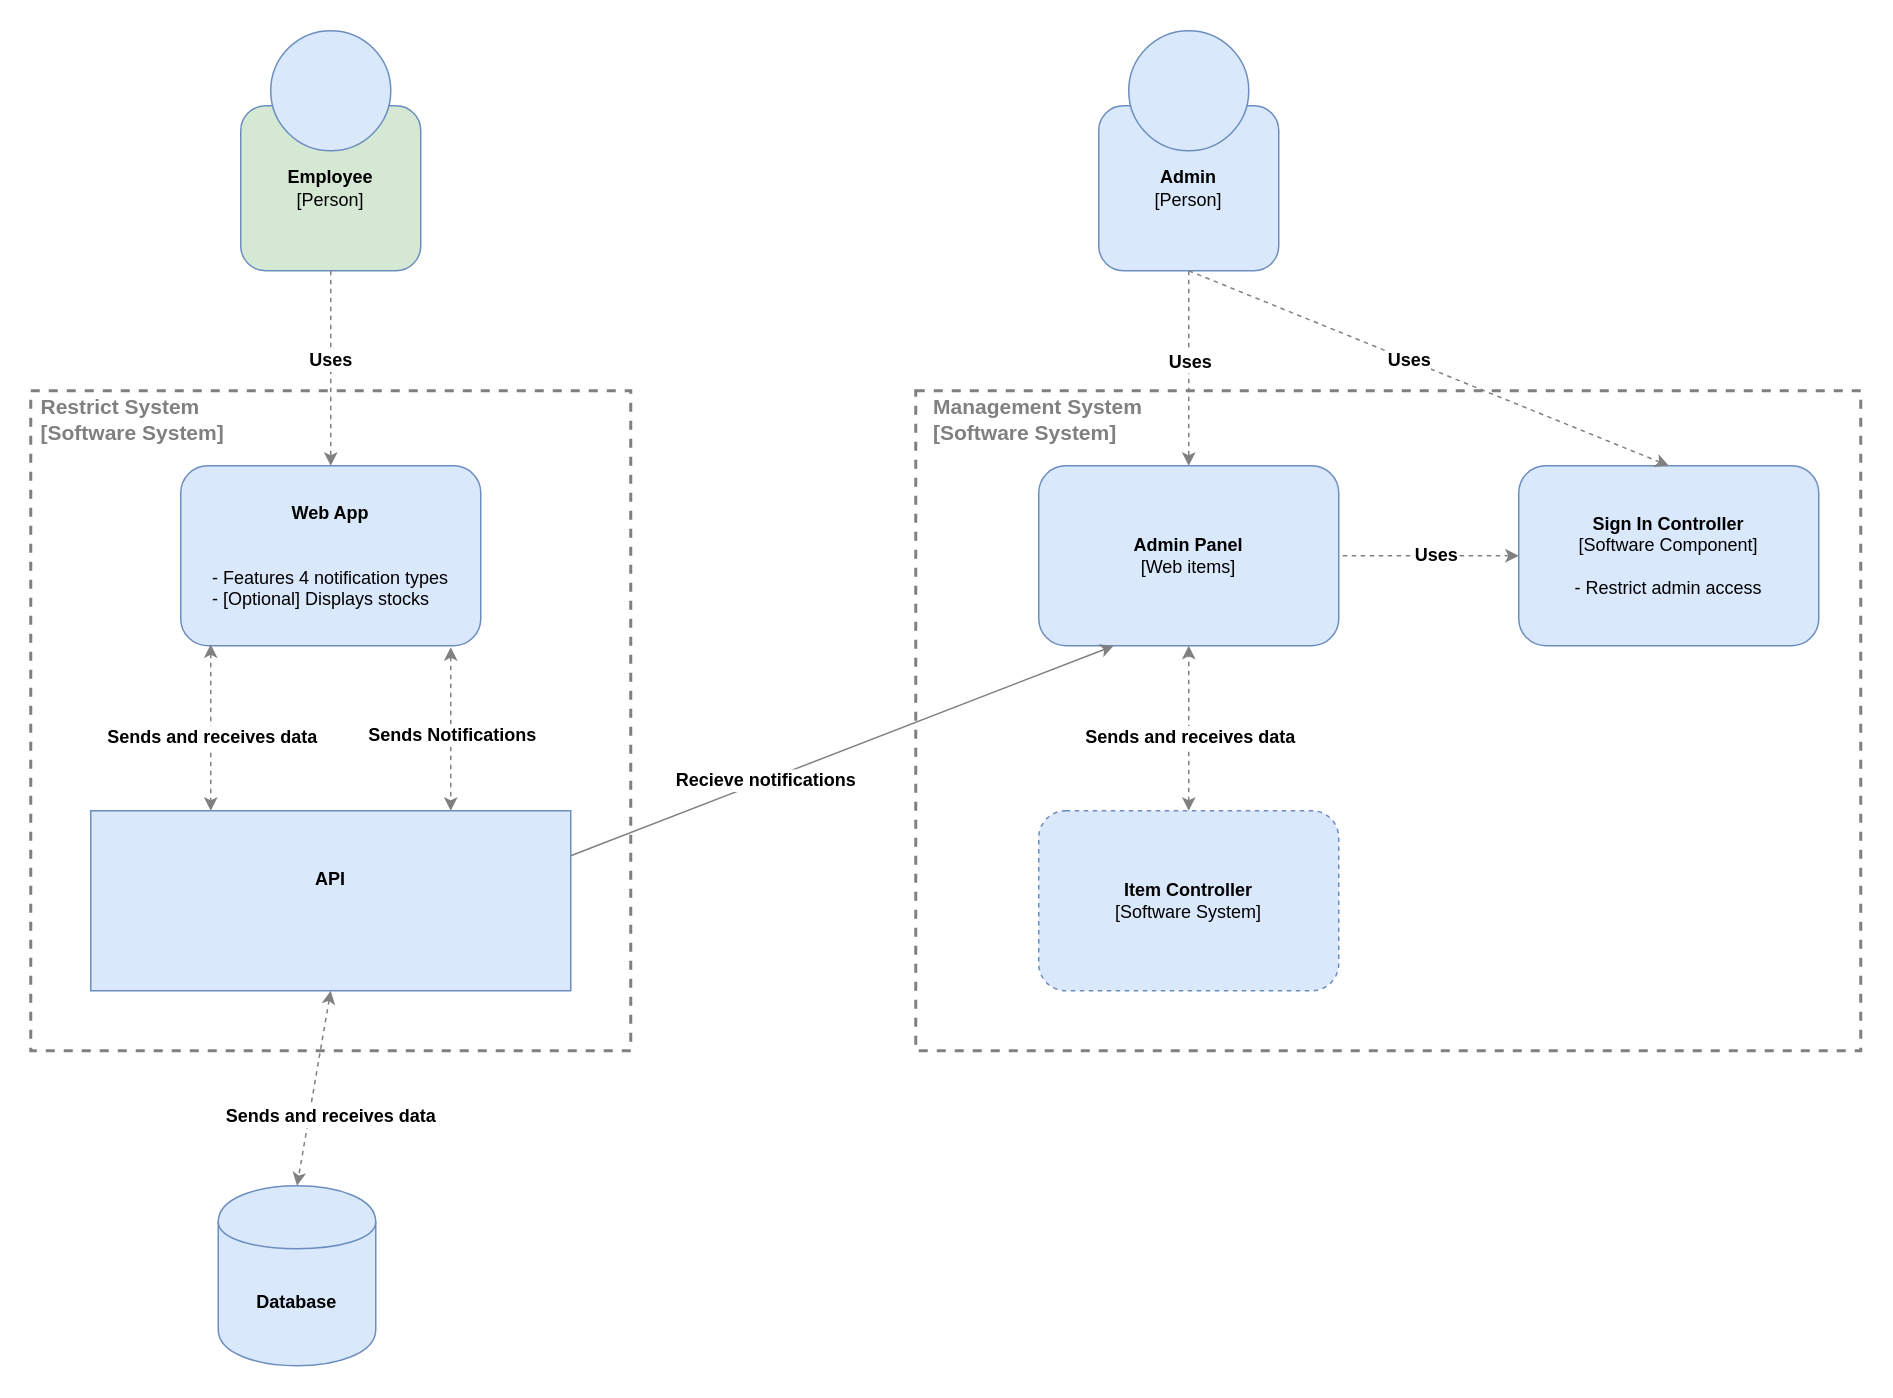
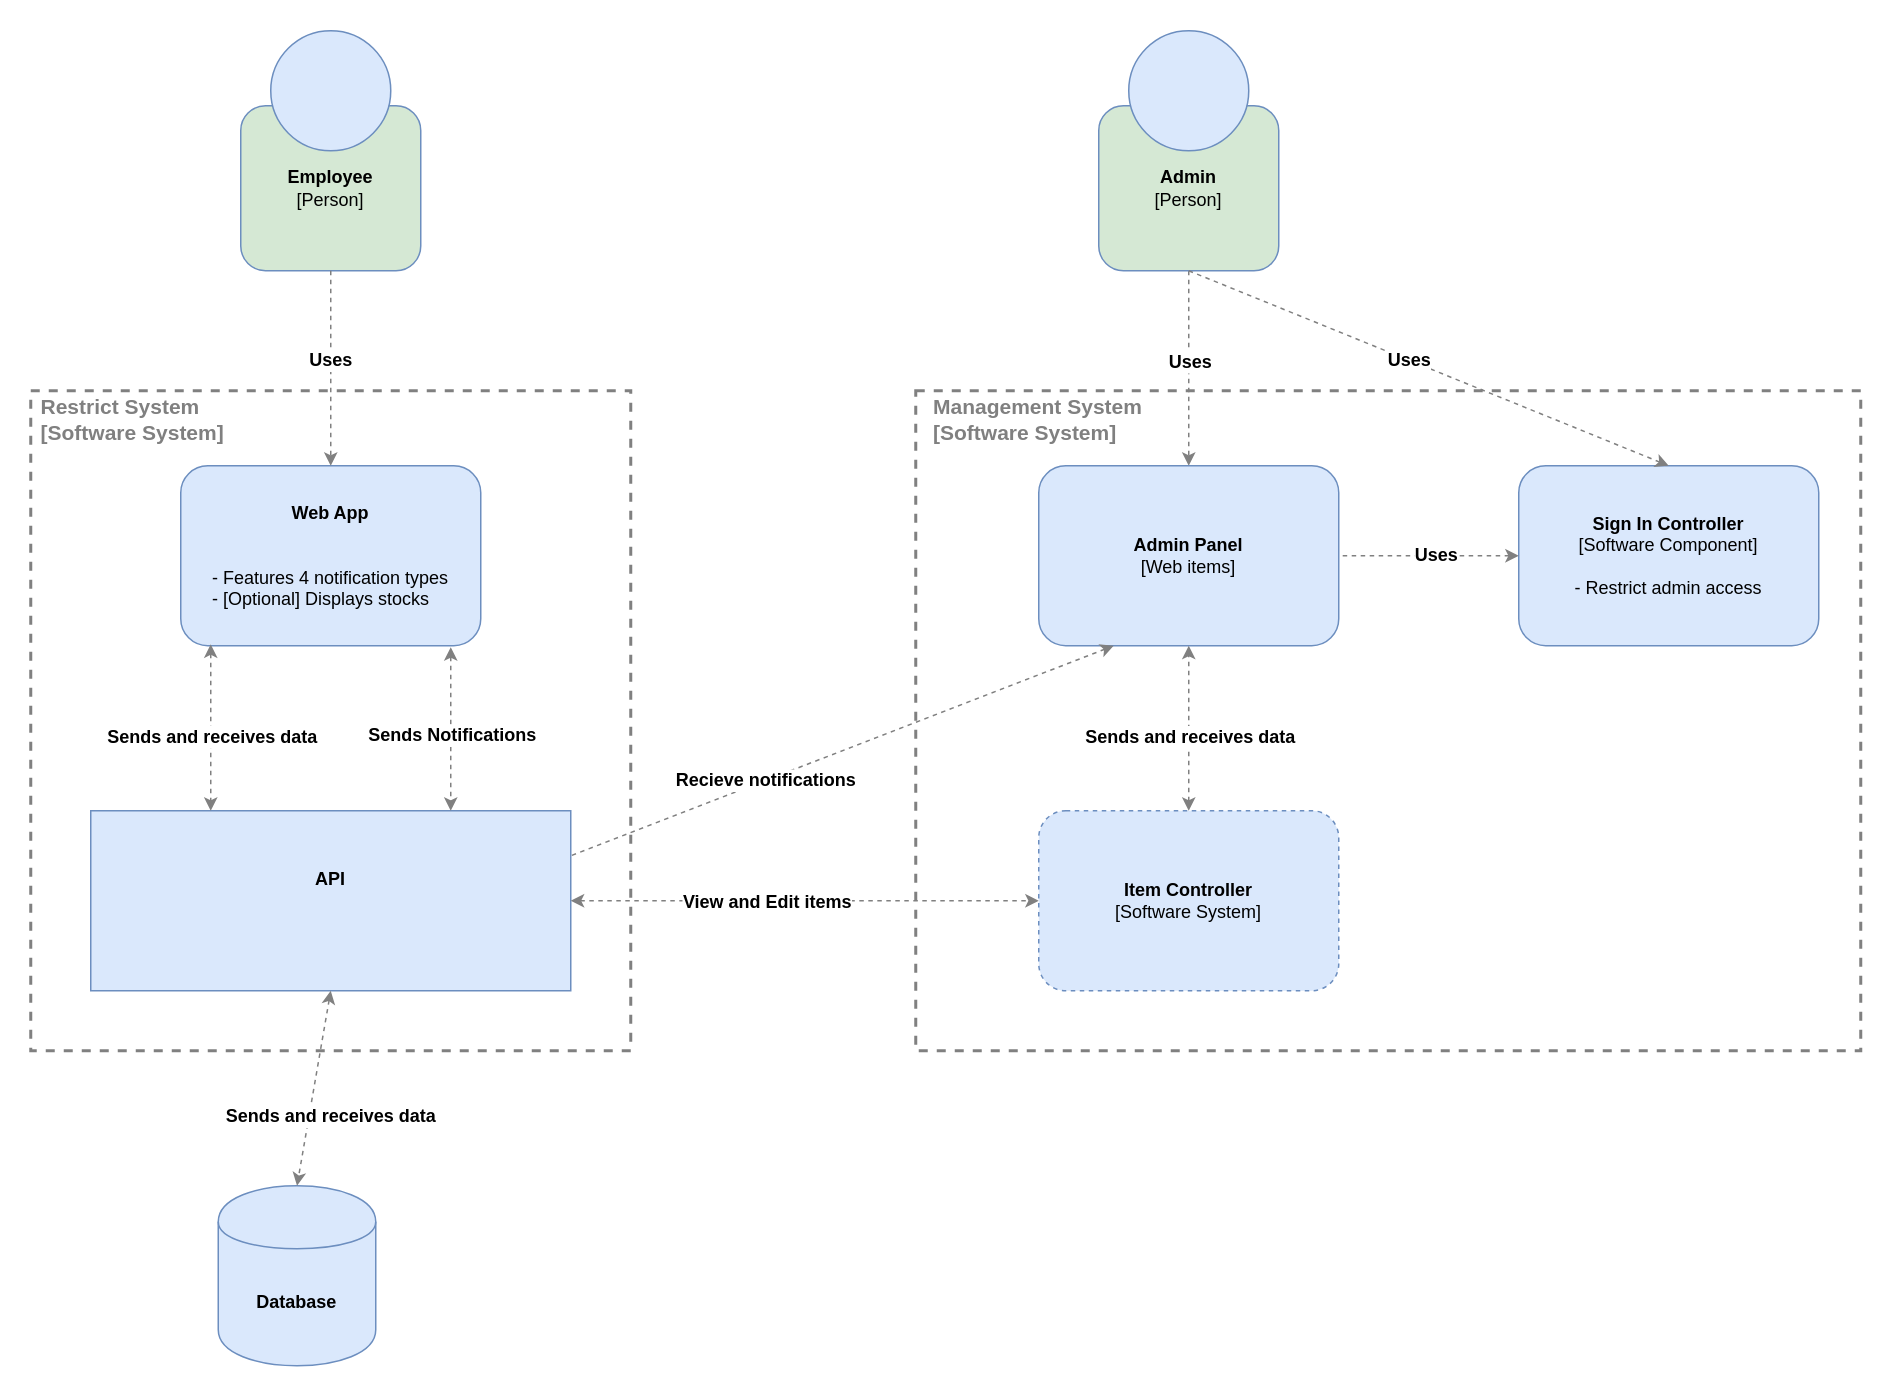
- <mxCell id="7" value="&lt;b&gt;Admin&lt;/b&gt;&lt;br&gt;[Person]&lt;br&gt;" style="rounded=1;whiteSpace=wrap;html=1;fillColor=#dae8fc;strokeColor=#6c8ebf;" parent="1" vertex="1"><mxGeometry x="732" y="70" width="120" height="110" as="geometry" /></mxCell>
+ <mxCell id="7" value="&lt;b&gt;Admin&lt;/b&gt;&lt;br&gt;[Person]&lt;br&gt;" style="rounded=1;whiteSpace=wrap;html=1;fillColor=#d5e8d4;strokeColor=#6c8ebf;" parent="1" vertex="1"><mxGeometry x="732" y="70" width="120" height="110" as="geometry" /></mxCell>
- <mxCell id="22" value="&lt;b&gt;&lt;font style=&quot;font-size: 12px&quot;&gt;Recieve notifications&lt;/font&gt;&lt;/b&gt;" style="endArrow=none;html=1;dashed=0;strokeColor=#808080;exitX=0.25;exitY=1;exitDx=0;exitDy=0;entryX=1;entryY=0.25;entryDx=0;entryDy=0;startArrow=classic;startFill=1;endFill=0;" edge="1" parent="1" source="21" target="11"><mxGeometry x="0.282" width="50" height="50" relative="1" as="geometry"><mxPoint x="530" y="550" as="sourcePoint" /><mxPoint x="580" y="500" as="targetPoint" /><mxPoint as="offset" /></mxGeometry></mxCell>
+ <mxCell id="22" value="&lt;b&gt;&lt;font style=&quot;font-size: 12px&quot;&gt;Recieve notifications&lt;/font&gt;&lt;/b&gt;" style="endArrow=none;html=1;dashed=1;strokeColor=#808080;exitX=0.25;exitY=1;exitDx=0;exitDy=0;entryX=1;entryY=0.25;entryDx=0;entryDy=0;startArrow=classic;startFill=1;endFill=0;" edge="1" parent="1" source="21" target="11"><mxGeometry x="0.282" width="50" height="50" relative="1" as="geometry"><mxPoint x="530" y="550" as="sourcePoint" /><mxPoint x="580" y="500" as="targetPoint" /><mxPoint as="offset" /></mxGeometry></mxCell>
+ <mxCell id="23" value="" style="endArrow=classic;startArrow=classic;html=1;dashed=1;strokeColor=#808080;entryX=0;entryY=0.5;entryDx=0;entryDy=0;exitX=1;exitY=0.5;exitDx=0;exitDy=0;" edge="1" parent="1" source="11" target="29"><mxGeometry width="50" height="50" relative="1" as="geometry"><mxPoint x="600" y="580" as="sourcePoint" /><mxPoint x="630" y="550" as="targetPoint" /><Array as="points" /></mxGeometry></mxCell>
+ <mxCell id="24" value="&lt;b&gt;View and Edit items&lt;/b&gt;" style="text;html=1;resizable=0;points=[];align=center;verticalAlign=middle;labelBackgroundColor=#ffffff;" vertex="1" connectable="0" parent="23"><mxGeometry x="0.1" y="35" relative="1" as="geometry"><mxPoint x="-42" y="35" as="offset" /></mxGeometry></mxCell>
